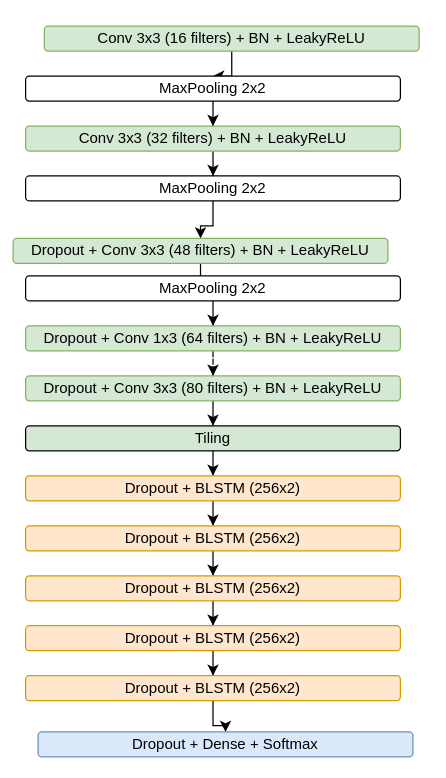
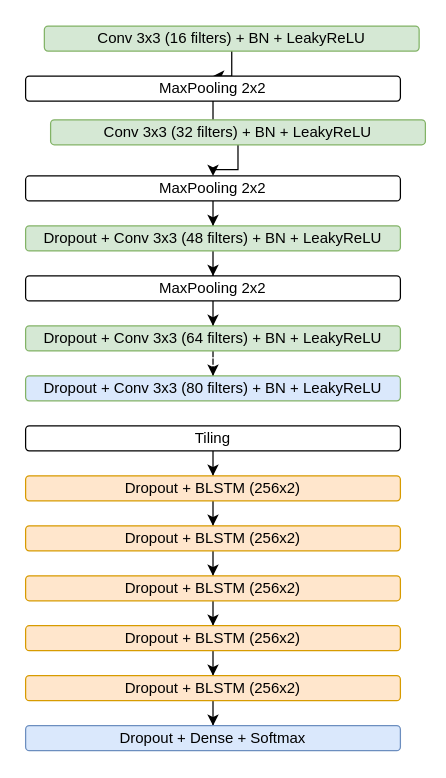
- <mxCell id="7" value="Conv 3x3 (32 filters)&amp;nbsp;+&amp;nbsp;BN + LeakyReLU" style="rounded=1;whiteSpace=wrap;html=1;fillColor=#d5e8d4;strokeColor=#82b366;" vertex="1" parent="1"><mxGeometry x="20" y="100" width="300" height="20" as="geometry" /></mxCell>
+ <mxCell id="7" value="Conv 3x3 (32 filters)&amp;nbsp;+&amp;nbsp;BN + LeakyReLU" style="rounded=1;whiteSpace=wrap;html=1;fillColor=#d5e8d4;strokeColor=#82b366;" vertex="1" parent="1"><mxGeometry x="40" y="95" width="300" height="20" as="geometry" /></mxCell>
- <mxCell id="11" value="Dropout + Conv 3x3 (48 filters)&amp;nbsp;+&amp;nbsp;BN + LeakyReLU&lt;br&gt;" style="rounded=1;whiteSpace=wrap;html=1;fillColor=#d5e8d4;strokeColor=#82b366;" vertex="1" parent="1"><mxGeometry x="10" y="190" width="300" height="20" as="geometry" /></mxCell>
+ <mxCell id="11" value="Dropout + Conv 3x3 (48 filters)&amp;nbsp;+&amp;nbsp;BN + LeakyReLU&lt;br&gt;" style="rounded=1;whiteSpace=wrap;html=1;fillColor=#d5e8d4;strokeColor=#82b366;" vertex="1" parent="1"><mxGeometry x="20" y="180" width="300" height="20" as="geometry" /></mxCell>
- <mxCell id="15" value="Dropout + Conv 1x3 (64 filters)&amp;nbsp;+&amp;nbsp;BN + LeakyReLU" style="rounded=1;whiteSpace=wrap;html=1;fillColor=#d5e8d4;strokeColor=#82b366;" vertex="1" parent="1"><mxGeometry x="20" y="260" width="300" height="20" as="geometry" /></mxCell>
+ <mxCell id="15" value="Dropout + Conv 3x3 (64 filters)&amp;nbsp;+&amp;nbsp;BN + LeakyReLU" style="rounded=1;whiteSpace=wrap;html=1;fillColor=#d5e8d4;strokeColor=#82b366;" vertex="1" parent="1"><mxGeometry x="20" y="260" width="300" height="20" as="geometry" /></mxCell>
- <mxCell id="17" value="Dropout + Conv 3x3 (80 filters)&amp;nbsp;+&amp;nbsp;BN + LeakyReLU" style="rounded=1;whiteSpace=wrap;html=1;fillColor=#d5e8d4;strokeColor=#82b366;" vertex="1" parent="1"><mxGeometry x="20" y="300" width="300" height="20" as="geometry" /></mxCell>
+ <mxCell id="17" value="Dropout + Conv 3x3 (80 filters)&amp;nbsp;+&amp;nbsp;BN + LeakyReLU" style="rounded=1;whiteSpace=wrap;html=1;fillColor=#dae8fc;strokeColor=#82b366;" vertex="1" parent="1"><mxGeometry x="20" y="300" width="300" height="20" as="geometry" /></mxCell>
- <mxCell id="16" value="" style="edgeStyle=orthogonalEdgeStyle;rounded=0;orthogonalLoop=1;jettySize=auto;html=1;" edge="1" parent="1" source="17" target="19"><mxGeometry relative="1" as="geometry" /></mxCell>
- <mxCell id="19" value="Tiling" style="rounded=1;whiteSpace=wrap;html=1;fillColor=#d5e8d4;" vertex="1" parent="1"><mxGeometry x="20" y="340" width="300" height="20" as="geometry" /></mxCell>
+ <mxCell id="19" value="Tiling" style="rounded=1;whiteSpace=wrap;html=1;" vertex="1" parent="1"><mxGeometry x="20" y="340" width="300" height="20" as="geometry" /></mxCell>
- <mxCell id="30" value="Dropout +&amp;nbsp;Dense + Softmax" style="rounded=1;whiteSpace=wrap;html=1;fillColor=#dae8fc;strokeColor=#6c8ebf;" vertex="1" parent="1"><mxGeometry x="30" y="585" width="300" height="20" as="geometry" /></mxCell>
+ <mxCell id="30" value="Dropout +&amp;nbsp;Dense + Softmax" style="rounded=1;whiteSpace=wrap;html=1;fillColor=#dae8fc;strokeColor=#6c8ebf;" vertex="1" parent="1"><mxGeometry x="20" y="580" width="300" height="20" as="geometry" /></mxCell>
